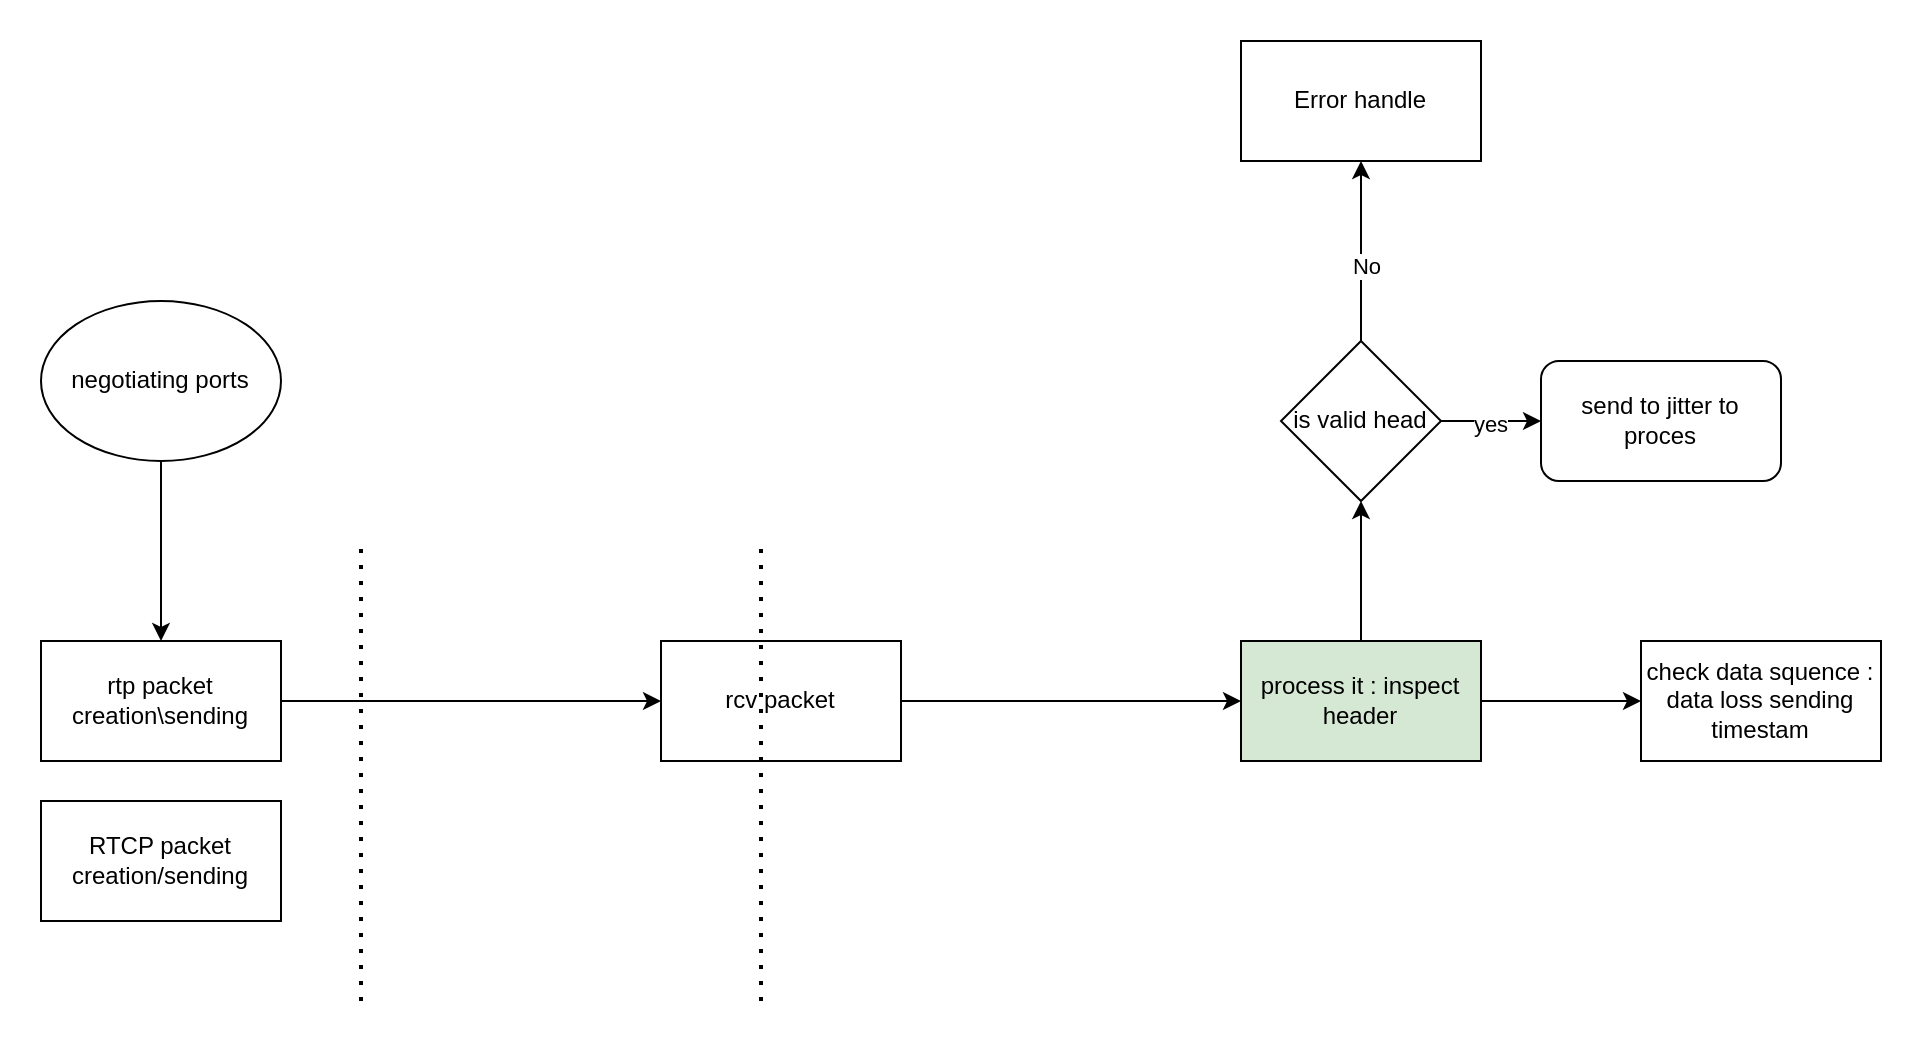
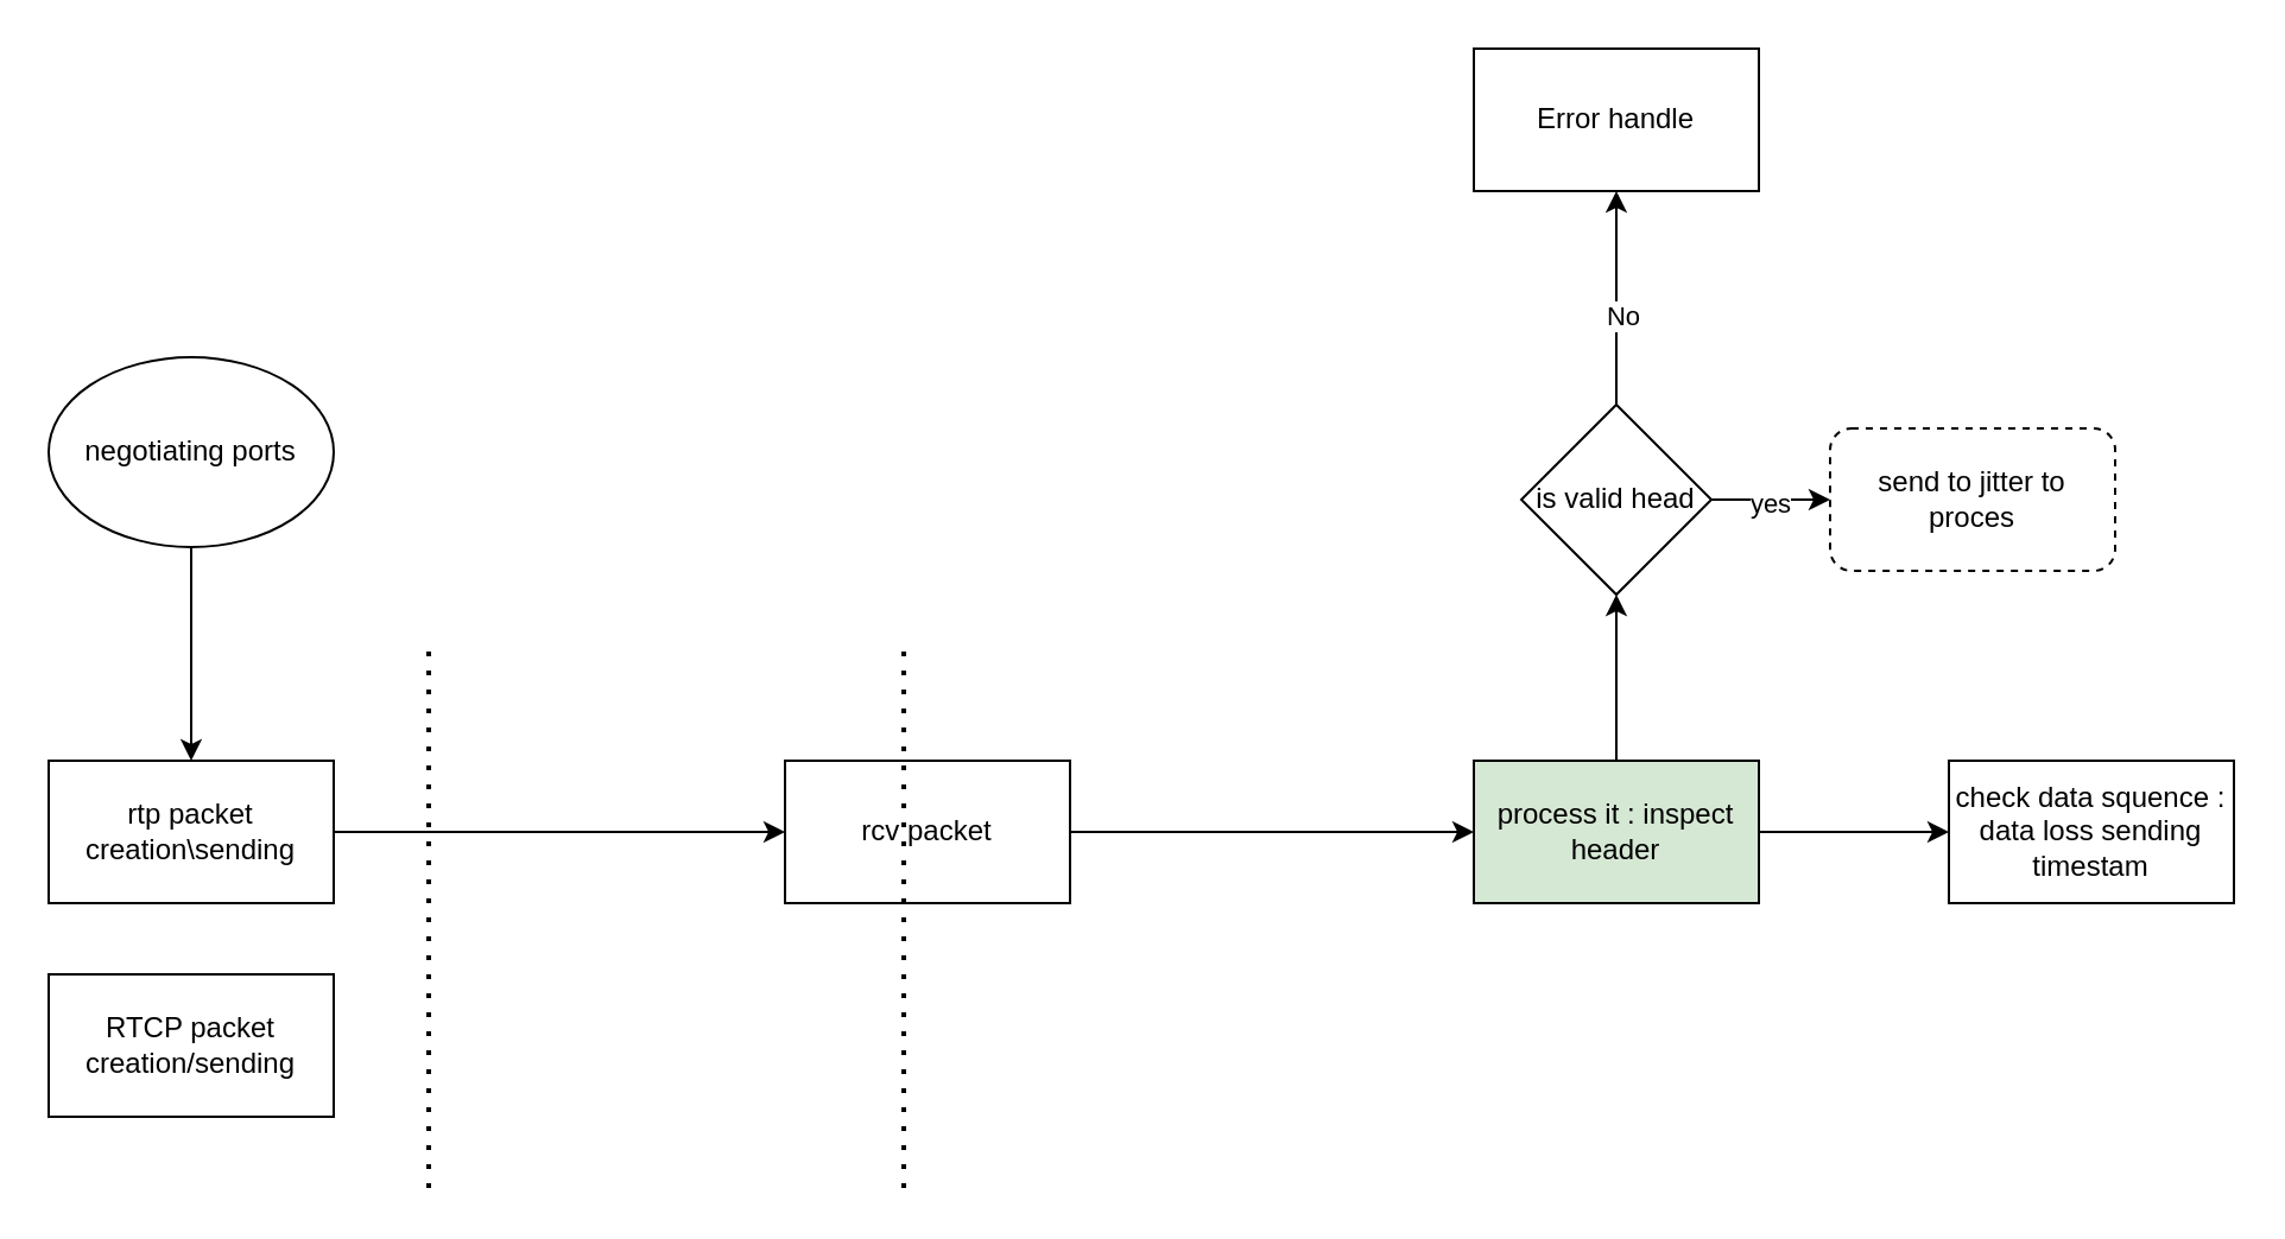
- <mxCell id="21" value="send to jitter to proces" style="rounded=1;whiteSpace=wrap;html=1;" vertex="1" parent="1"><mxGeometry x="770" y="180.003" width="120" height="60" as="geometry" /></mxCell>
+ <mxCell id="21" value="send to jitter to proces" style="rounded=1;whiteSpace=wrap;html=1;dashed=1;" vertex="1" parent="1"><mxGeometry x="770" y="180.003" width="120" height="60" as="geometry" /></mxCell>
- <mxCell id="7" value="RTCP packet creation/sending" style="rounded=0;whiteSpace=wrap;html=1;" vertex="1" parent="1"><mxGeometry x="20" y="400" width="120" height="60" as="geometry" /></mxCell>
+ <mxCell id="7" value="RTCP packet creation/sending" style="rounded=0;whiteSpace=wrap;html=1;" vertex="1" parent="1"><mxGeometry x="20" y="410" width="120" height="60" as="geometry" /></mxCell>
